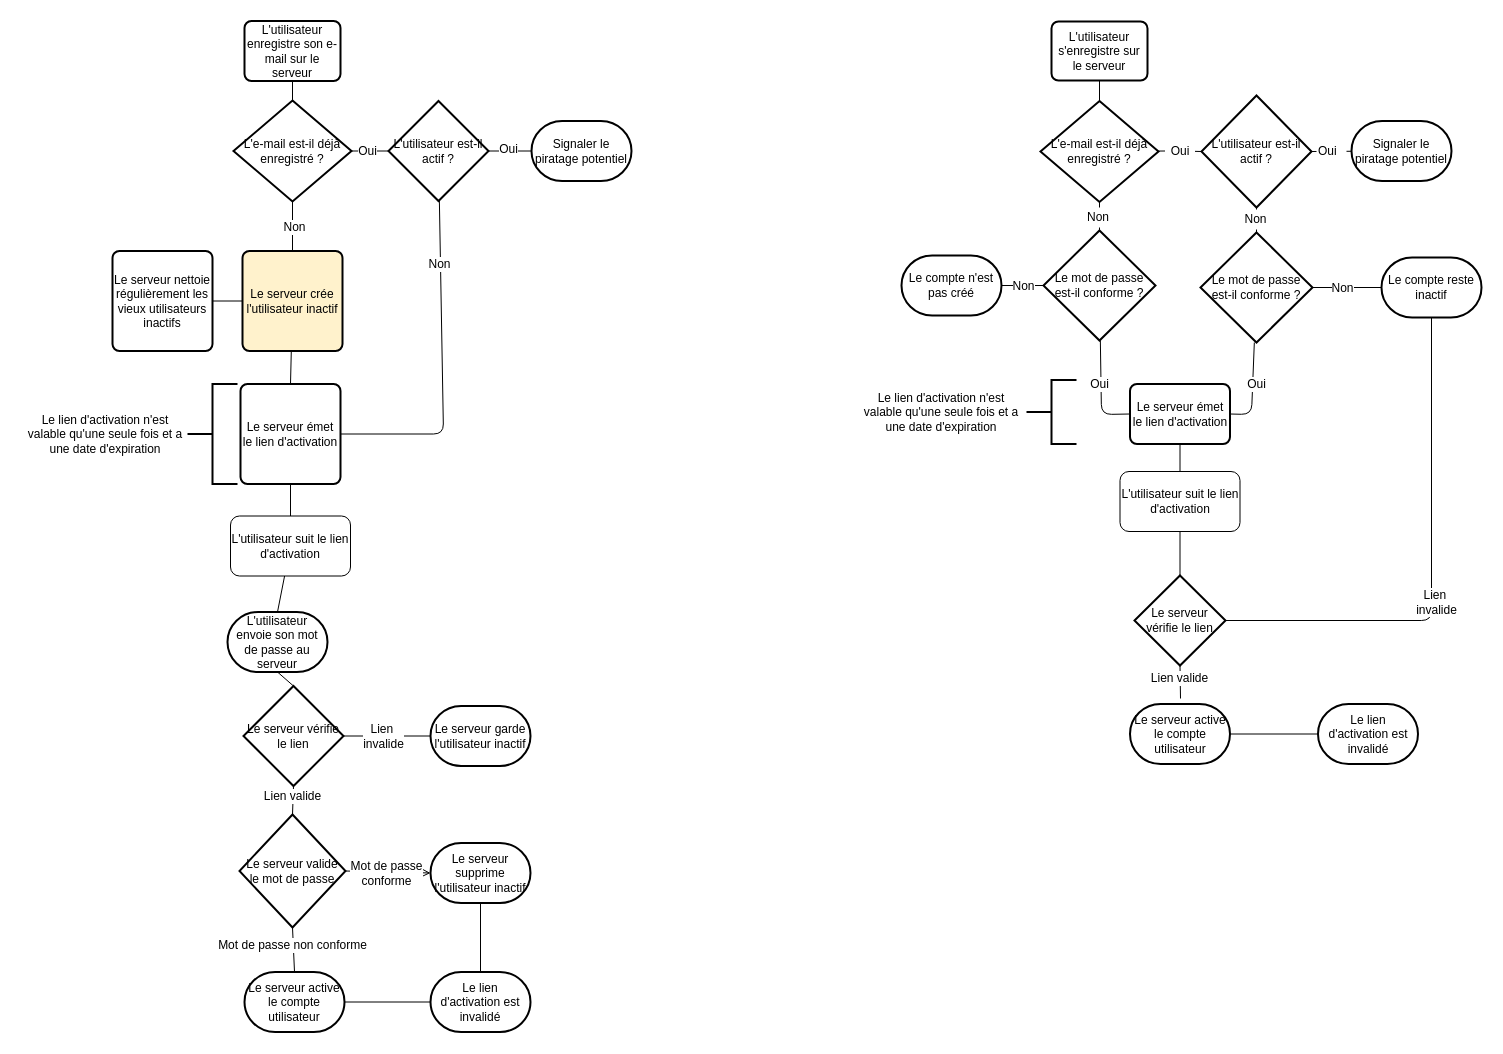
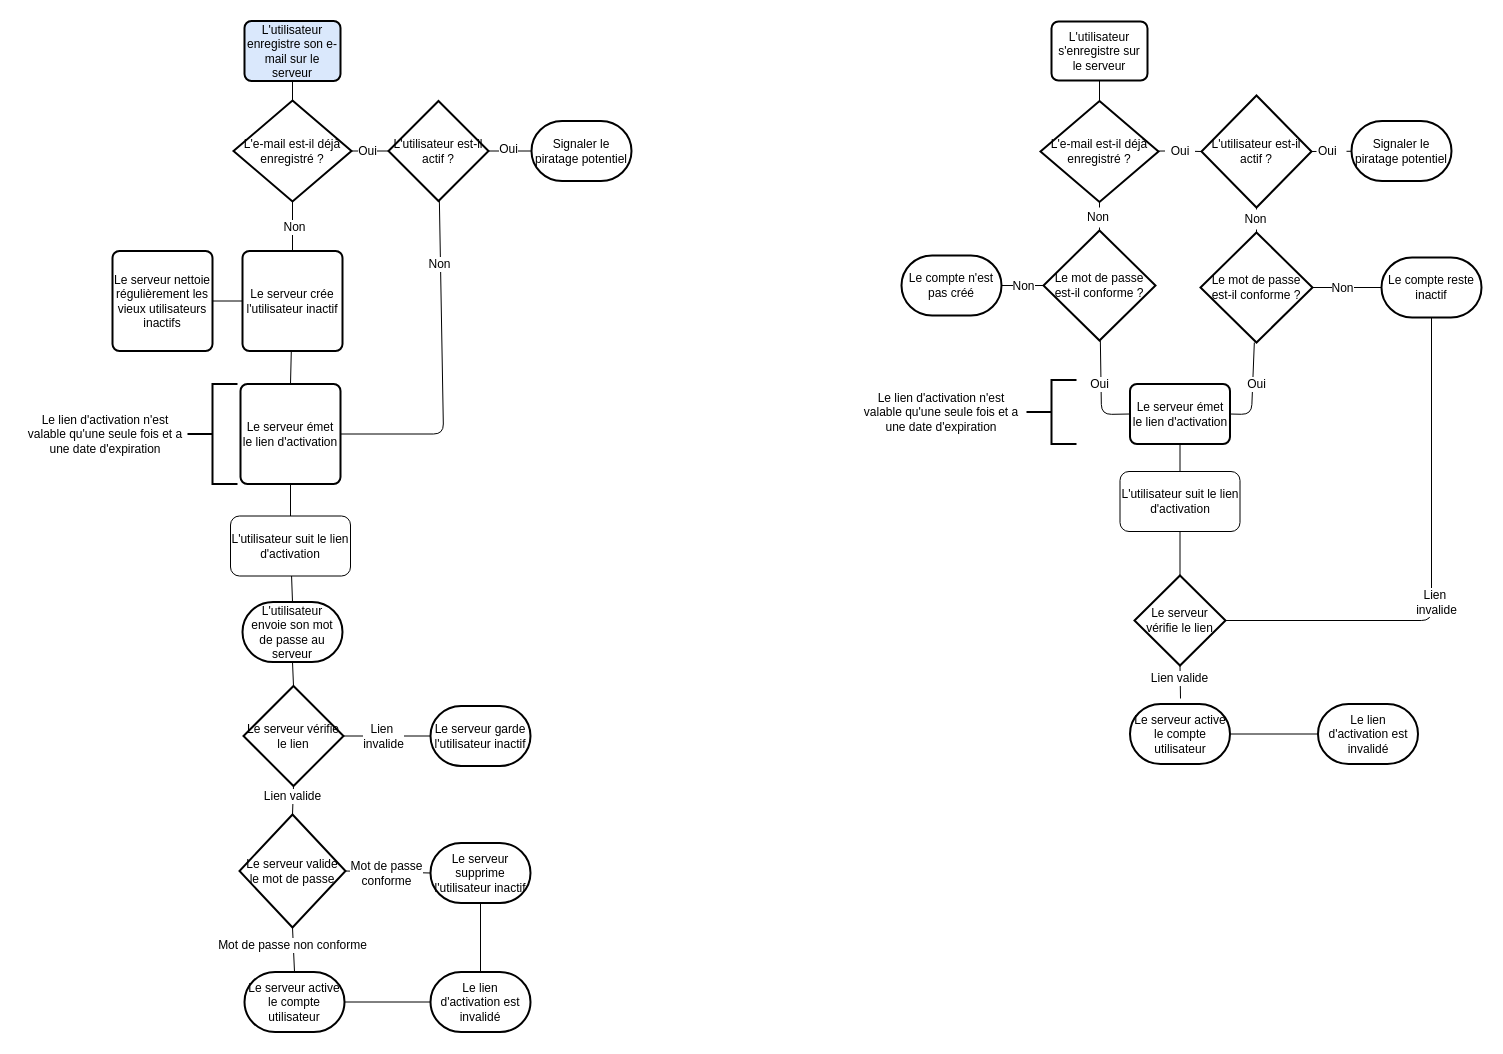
- <mxCell id="2" value="L'utilisateur enregistre son e-mail sur le serveur" style="rounded=1;whiteSpace=wrap;html=1;absoluteArcSize=1;arcSize=14;strokeWidth=2;" parent="1" vertex="1"><mxGeometry x="244" y="20.5" width="96" height="60" as="geometry" /></mxCell>
+ <mxCell id="2" value="L'utilisateur enregistre son e-mail sur le serveur" style="rounded=1;whiteSpace=wrap;html=1;absoluteArcSize=1;arcSize=14;strokeWidth=2;fillColor=#dae8fc;" parent="1" vertex="1"><mxGeometry x="244" y="20.5" width="96" height="60" as="geometry" /></mxCell>
- <mxCell id="25" value="Le serveur crée l'utilisateur inactif" style="rounded=1;whiteSpace=wrap;html=1;absoluteArcSize=1;arcSize=14;strokeWidth=2;fillColor=#fff2cc;" parent="1" vertex="1"><mxGeometry x="242" y="250.5" width="100" height="100" as="geometry" /></mxCell>
+ <mxCell id="25" value="Le serveur crée l'utilisateur inactif" style="rounded=1;whiteSpace=wrap;html=1;absoluteArcSize=1;arcSize=14;strokeWidth=2;" parent="1" vertex="1"><mxGeometry x="242" y="250.5" width="100" height="100" as="geometry" /></mxCell>
- <mxCell id="9" value="L'utilisateur envoie son mot de passe au serveur" style="strokeWidth=2;html=1;shape=mxgraph.flowchart.terminator;whiteSpace=wrap;" parent="1" vertex="1"><mxGeometry x="227" y="611.5" width="100" height="60" as="geometry" /></mxCell>
+ <mxCell id="9" value="L'utilisateur envoie son mot de passe au serveur" style="strokeWidth=2;html=1;shape=mxgraph.flowchart.terminator;whiteSpace=wrap;" parent="1" vertex="1"><mxGeometry x="242" y="601.5" width="100" height="60" as="geometry" /></mxCell>
- <mxCell id="18" value="" style="endArrow=open;html=1;entryX=0;entryY=0.5;entryDx=0;entryDy=0;entryPerimeter=0;exitX=1;exitY=0.5;exitDx=0;exitDy=0;exitPerimeter=0;" parent="1" source="14" target="15" edge="1"><mxGeometry width="50" height="50" relative="1" as="geometry"><mxPoint x="379" y="902.5" as="sourcePoint" /><mxPoint x="429" y="852.5" as="targetPoint" /></mxGeometry></mxCell>
+ <mxCell id="18" value="" style="endArrow=none;html=1;entryX=0;entryY=0.5;entryDx=0;entryDy=0;entryPerimeter=0;exitX=1;exitY=0.5;exitDx=0;exitDy=0;exitPerimeter=0;" parent="1" source="14" target="15" edge="1"><mxGeometry width="50" height="50" relative="1" as="geometry"><mxPoint x="379" y="902.5" as="sourcePoint" /><mxPoint x="429" y="852.5" as="targetPoint" /></mxGeometry></mxCell>
